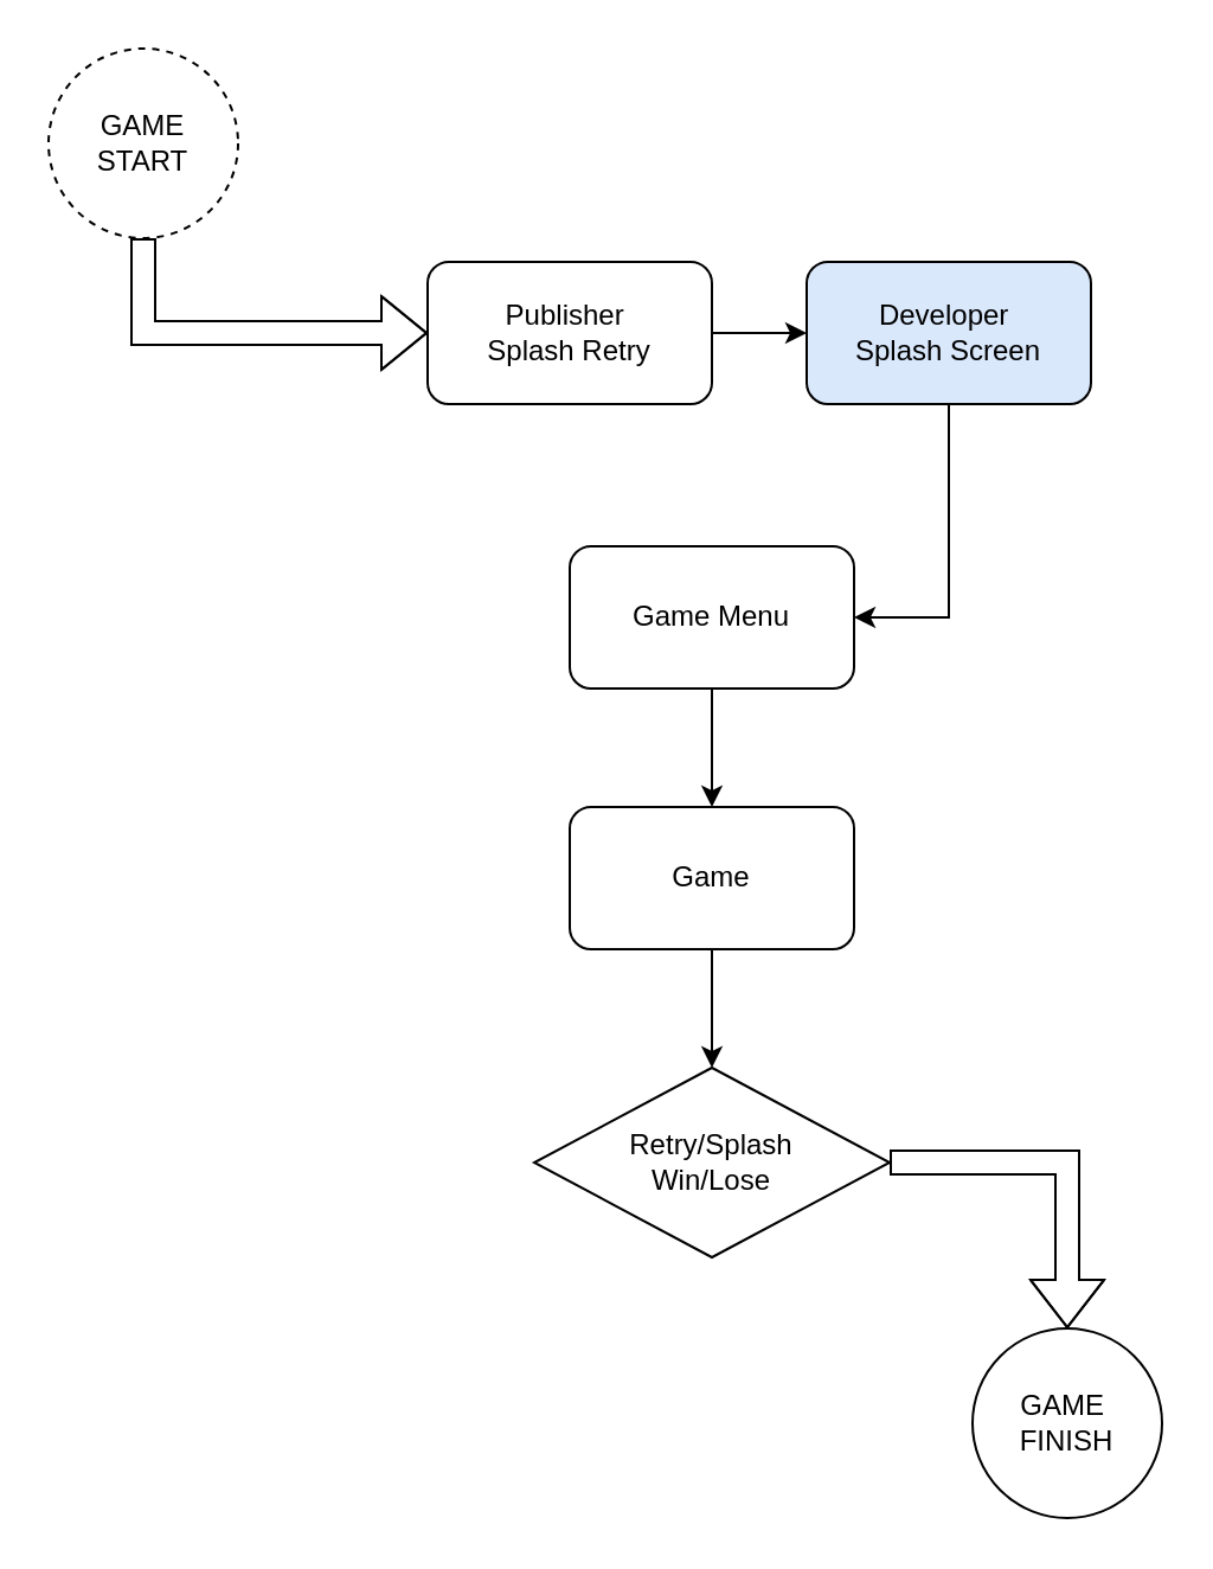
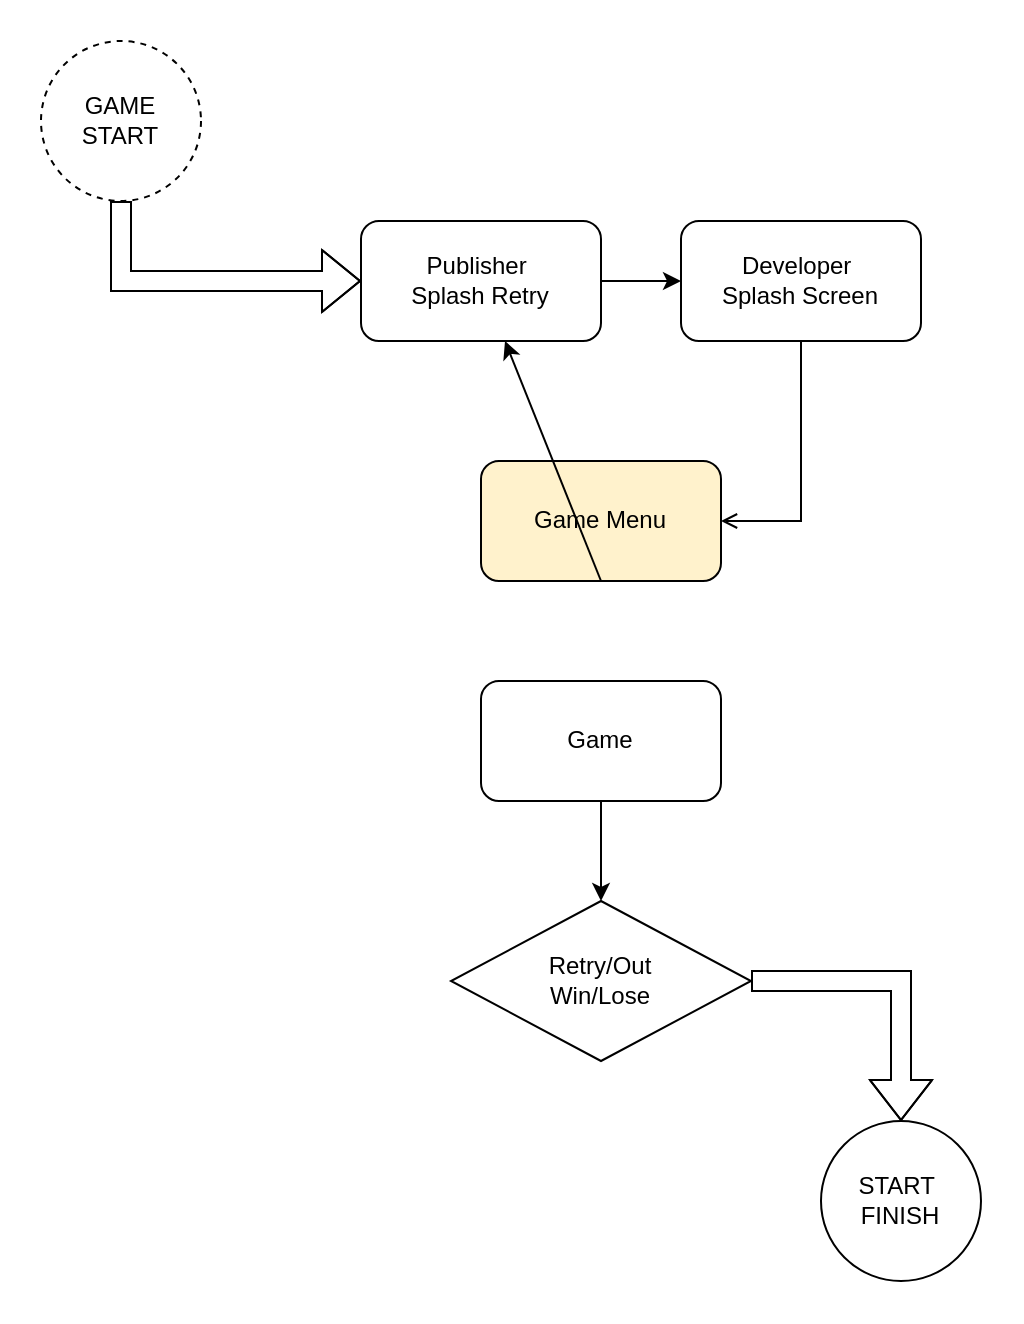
- <mxCell id="6" value="Developer&amp;nbsp;&lt;div&gt;Splash Screen&lt;/div&gt;" style="rounded=1;whiteSpace=wrap;html=1;fillColor=#dae8fc;" vertex="1" parent="1"><mxGeometry x="340" y="110" width="120" height="60" as="geometry" /></mxCell>
+ <mxCell id="6" value="Developer&amp;nbsp;&lt;div&gt;Splash Screen&lt;/div&gt;" style="rounded=1;whiteSpace=wrap;html=1;" vertex="1" parent="1"><mxGeometry x="340" y="110" width="120" height="60" as="geometry" /></mxCell>
- <mxCell id="8" value="Game Menu" style="rounded=1;whiteSpace=wrap;html=1;" vertex="1" parent="1"><mxGeometry x="240" y="230" width="120" height="60" as="geometry" /></mxCell>
+ <mxCell id="8" value="Game Menu" style="rounded=1;whiteSpace=wrap;html=1;fillColor=#fff2cc;" vertex="1" parent="1"><mxGeometry x="240" y="230" width="120" height="60" as="geometry" /></mxCell>
- <mxCell id="7" value="" style="endArrow=classic;html=1;rounded=0;exitX=0.5;exitY=1;exitDx=0;exitDy=0;entryX=1;entryY=0.5;entryDx=0;entryDy=0;" edge="1" parent="1" source="6" target="8"><mxGeometry width="50" height="50" relative="1" as="geometry"><mxPoint x="250" y="360" as="sourcePoint" /><mxPoint x="240" y="260" as="targetPoint" /><Array as="points"><mxPoint x="400" y="260" /></Array></mxGeometry></mxCell>
+ <mxCell id="7" value="" style="endArrow=open;html=1;rounded=0;exitX=0.5;exitY=1;exitDx=0;exitDy=0;entryX=1;entryY=0.5;entryDx=0;entryDy=0;" edge="1" parent="1" source="6" target="8"><mxGeometry width="50" height="50" relative="1" as="geometry"><mxPoint x="250" y="360" as="sourcePoint" /><mxPoint x="240" y="260" as="targetPoint" /><Array as="points"><mxPoint x="400" y="260" /></Array></mxGeometry></mxCell>
- <mxCell id="9" value="" style="endArrow=classic;html=1;rounded=0;exitX=0.5;exitY=1;exitDx=0;exitDy=0;" edge="1" parent="1" source="8" target="10"><mxGeometry width="50" height="50" relative="1" as="geometry"><mxPoint x="250" y="360" as="sourcePoint" /><mxPoint x="180" y="350" as="targetPoint" /></mxGeometry></mxCell>
+ <mxCell id="9" value="" style="endArrow=classic;html=1;rounded=0;exitX=0.5;exitY=1;exitDx=0;exitDy=0;" edge="1" parent="1" source="8" target="4"><mxGeometry width="50" height="50" relative="1" as="geometry"><mxPoint x="250" y="360" as="sourcePoint" /><mxPoint x="180" y="350" as="targetPoint" /></mxGeometry></mxCell>
- <mxCell id="11" value="Retry/Splash&lt;div&gt;Win/Lose&lt;/div&gt;" style="rhombus;whiteSpace=wrap;html=1;" vertex="1" parent="1"><mxGeometry x="225" y="450" width="150" height="80" as="geometry" /></mxCell>
+ <mxCell id="11" value="Retry/Out&lt;div&gt;Win/Lose&lt;/div&gt;" style="rhombus;whiteSpace=wrap;html=1;" vertex="1" parent="1"><mxGeometry x="225" y="450" width="150" height="80" as="geometry" /></mxCell>
- <mxCell id="14" value="GAME&amp;nbsp;&lt;div&gt;FINISH&lt;/div&gt;" style="ellipse;whiteSpace=wrap;html=1;aspect=fixed;" vertex="1" parent="1"><mxGeometry x="410" y="560" width="80" height="80" as="geometry" /></mxCell>
+ <mxCell id="14" value="START&amp;nbsp;&lt;div&gt;FINISH&lt;/div&gt;" style="ellipse;whiteSpace=wrap;html=1;aspect=fixed;" vertex="1" parent="1"><mxGeometry x="410" y="560" width="80" height="80" as="geometry" /></mxCell>
